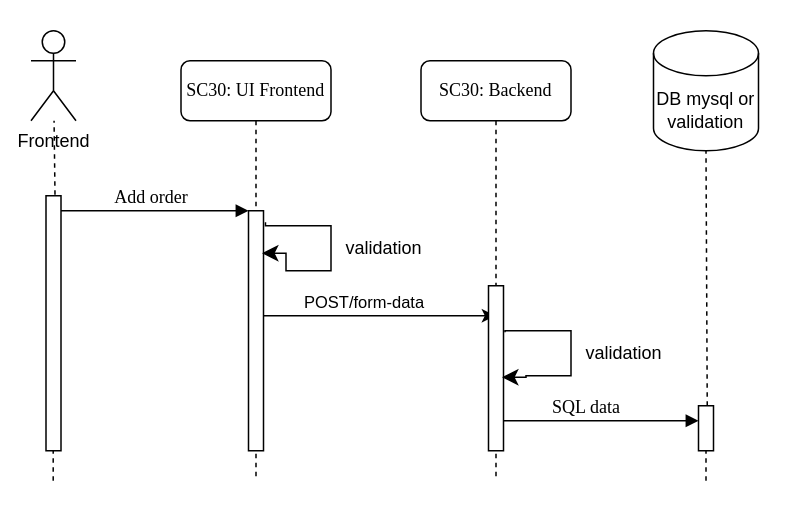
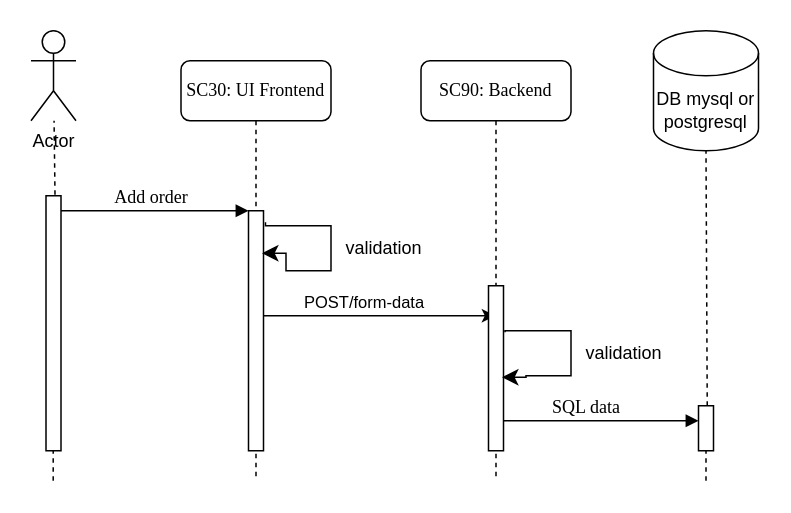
- <mxCell id="7" value="SC30: Backend" style="shape=umlLifeline;perimeter=lifelinePerimeter;whiteSpace=wrap;html=1;container=1;collapsible=0;recursiveResize=0;outlineConnect=0;rounded=1;shadow=0;comic=0;labelBackgroundColor=none;strokeWidth=1;fontFamily=Verdana;fontSize=12;align=center;" parent="1" vertex="1"><mxGeometry x="280" y="40" width="100" height="280" as="geometry" /></mxCell>
+ <mxCell id="7" value="SC90: Backend" style="shape=umlLifeline;perimeter=lifelinePerimeter;whiteSpace=wrap;html=1;container=1;collapsible=0;recursiveResize=0;outlineConnect=0;rounded=1;shadow=0;comic=0;labelBackgroundColor=none;strokeWidth=1;fontFamily=Verdana;fontSize=12;align=center;" parent="1" vertex="1"><mxGeometry x="280" y="40" width="100" height="280" as="geometry" /></mxCell>
- <mxCell id="17" value="DB mysql or validation" style="shape=cylinder3;whiteSpace=wrap;html=1;boundedLbl=1;backgroundOutline=1;size=15;" vertex="1" parent="1"><mxGeometry x="435" y="20" width="70" height="80" as="geometry" /></mxCell>
+ <mxCell id="17" value="DB mysql or postgresql" style="shape=cylinder3;whiteSpace=wrap;html=1;boundedLbl=1;backgroundOutline=1;size=15;" vertex="1" parent="1"><mxGeometry x="435" y="20" width="70" height="80" as="geometry" /></mxCell>
- <mxCell id="12" value="Frontend" style="shape=umlActor;verticalLabelPosition=bottom;verticalAlign=top;html=1;outlineConnect=0;" vertex="1" parent="1"><mxGeometry x="20" y="20" width="30" height="60" as="geometry" /></mxCell>
+ <mxCell id="12" value="Actor" style="shape=umlActor;verticalLabelPosition=bottom;verticalAlign=top;html=1;outlineConnect=0;" vertex="1" parent="1"><mxGeometry x="20" y="20" width="30" height="60" as="geometry" /></mxCell>
